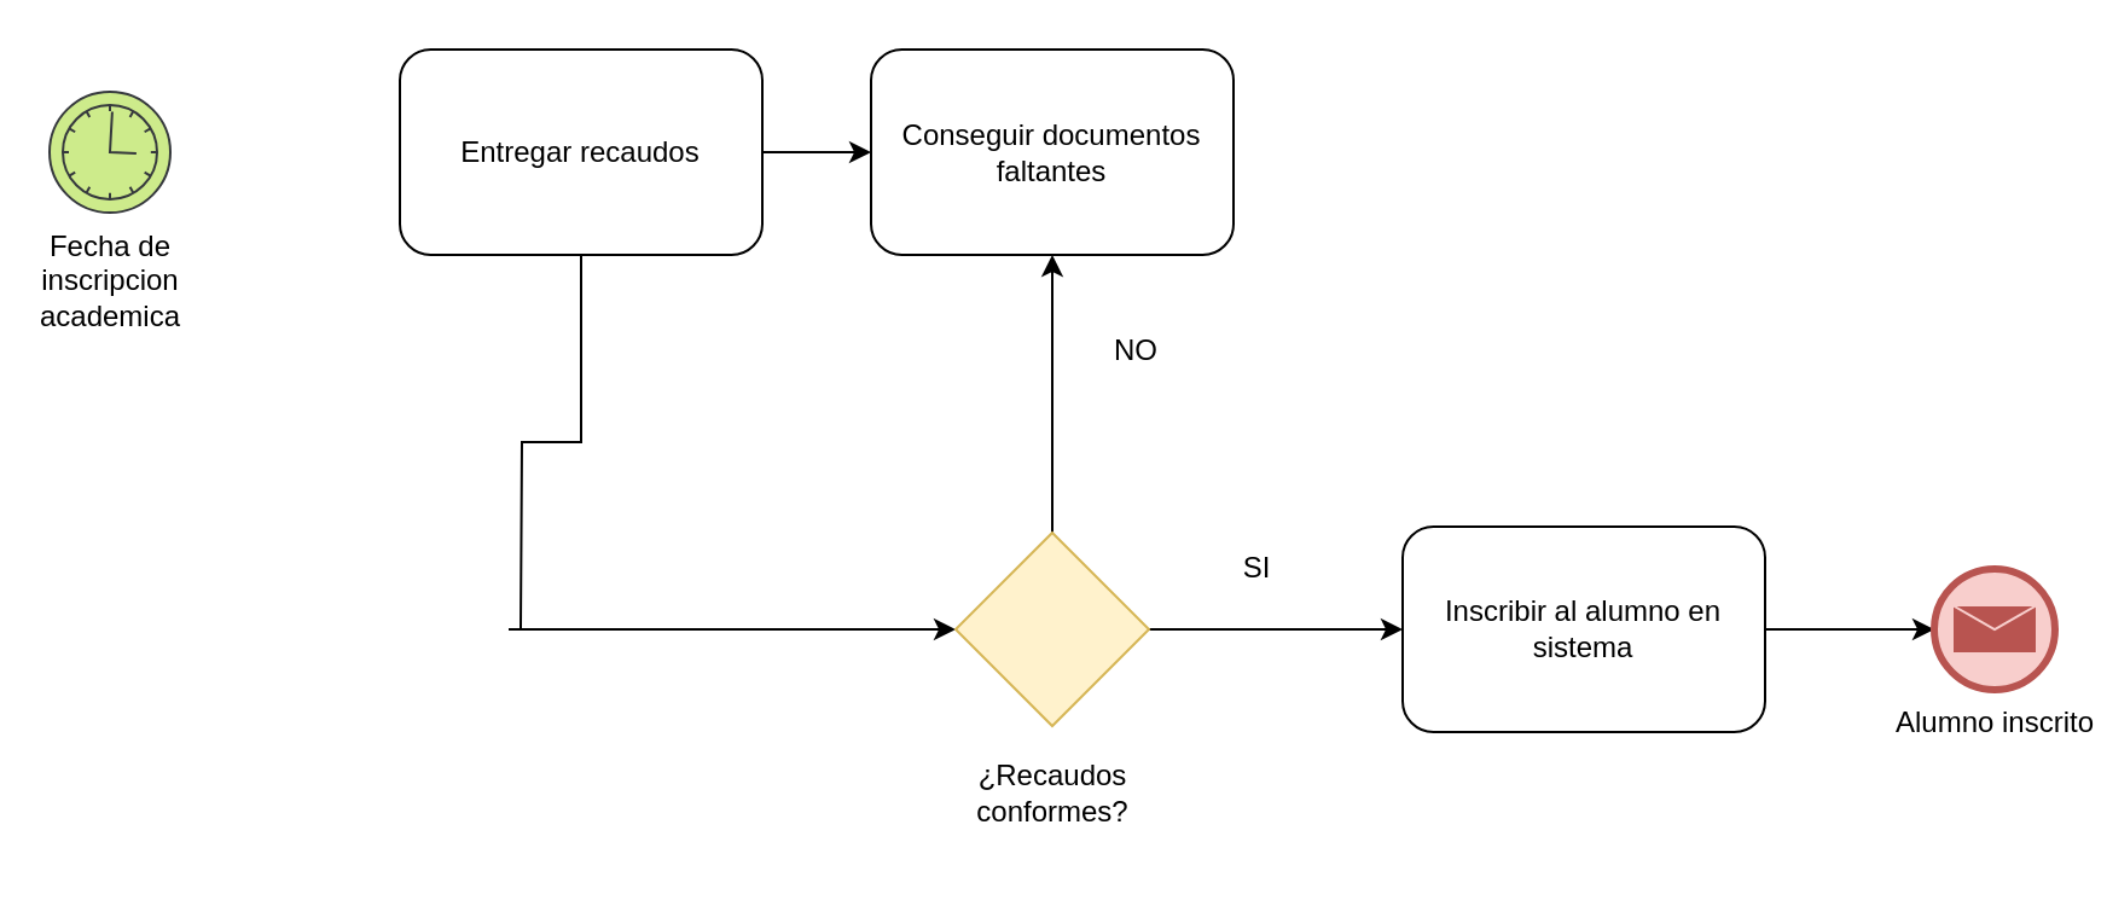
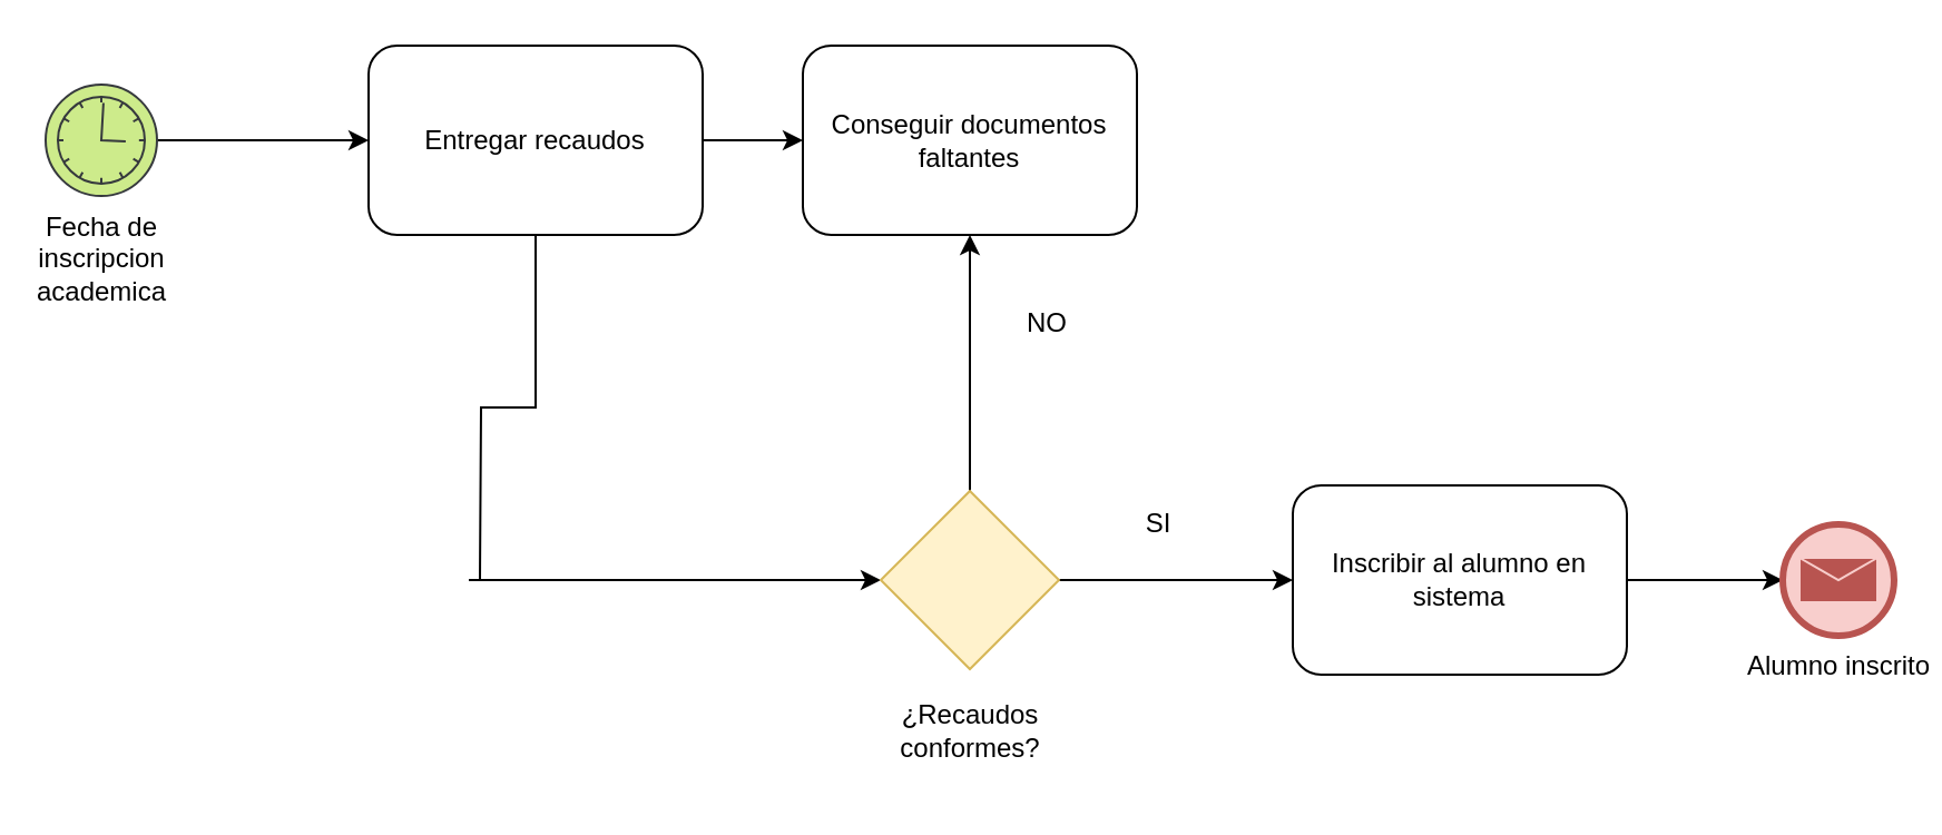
+ <mxCell id="6" style="edgeStyle=orthogonalEdgeStyle;rounded=0;orthogonalLoop=1;jettySize=auto;html=1;entryX=0;entryY=0.5;entryDx=0;entryDy=0;" edge="1" parent="1" source="7" target="4"><mxGeometry relative="1" as="geometry" /></mxCell>
